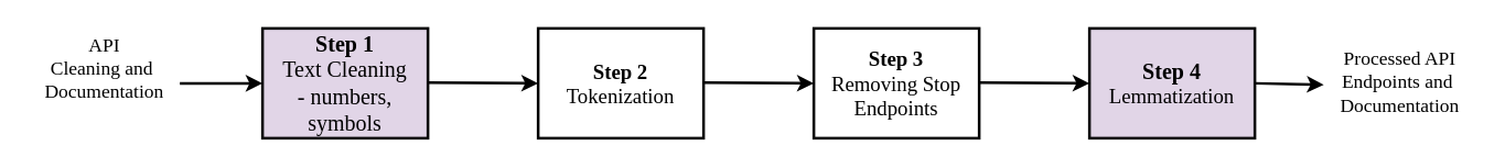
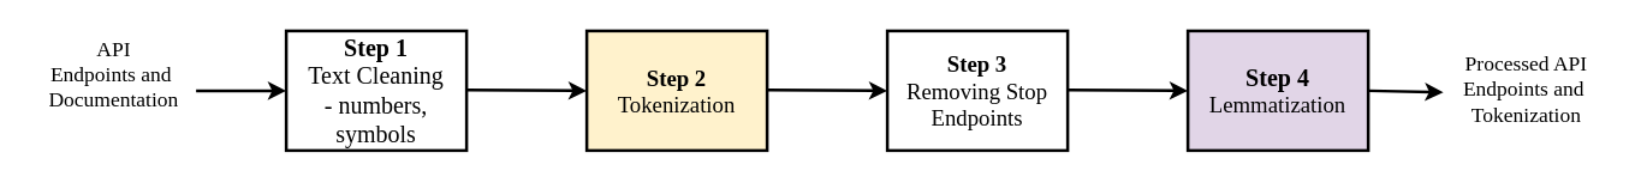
- <mxCell id="4" value="API&lt;div style=&quot;font-size: 14px;&quot;&gt;Cleaning and&amp;nbsp;&lt;/div&gt;&lt;div style=&quot;font-size: 14px;&quot;&gt;Documentation&lt;/div&gt;" style="text;html=1;align=center;verticalAlign=middle;resizable=0;points=[];autosize=1;strokeColor=none;fillColor=none;fontFamily=Times New Roman;fontSize=14;" parent="1" vertex="1"><mxGeometry x="20" y="20" width="110" height="60" as="geometry" /></mxCell>
+ <mxCell id="4" value="API&lt;div style=&quot;font-size: 14px;&quot;&gt;Endpoints and&amp;nbsp;&lt;/div&gt;&lt;div style=&quot;font-size: 14px;&quot;&gt;Documentation&lt;/div&gt;" style="text;html=1;align=center;verticalAlign=middle;resizable=0;points=[];autosize=1;strokeColor=none;fillColor=none;fontFamily=Times New Roman;fontSize=14;" parent="1" vertex="1"><mxGeometry x="20" y="20" width="110" height="60" as="geometry" /></mxCell>
- <mxCell id="3" value="&lt;font style=&quot;font-size: 16px;&quot;&gt;&lt;b style=&quot;&quot;&gt;Step 1&lt;/b&gt;&lt;/font&gt;&lt;div style=&quot;font-size: 16px;&quot;&gt;Text Cleaning&lt;/div&gt;&lt;div style=&quot;font-size: 16px;&quot;&gt;- numbers, symbols&lt;/div&gt;" style="rounded=0;whiteSpace=wrap;html=1;strokeWidth=2;container=0;fontStyle=0;fontFamily=Times New Roman;fontSize=15;fillColor=#e1d5e7;" parent="1" vertex="1"><mxGeometry x="190" y="20" width="120" height="80" as="geometry" /></mxCell>
+ <mxCell id="3" value="&lt;font style=&quot;font-size: 16px;&quot;&gt;&lt;b style=&quot;&quot;&gt;Step 1&lt;/b&gt;&lt;/font&gt;&lt;div style=&quot;font-size: 16px;&quot;&gt;Text Cleaning&lt;/div&gt;&lt;div style=&quot;font-size: 16px;&quot;&gt;- numbers, symbols&lt;/div&gt;" style="rounded=0;whiteSpace=wrap;html=1;strokeWidth=2;container=0;fontStyle=0;fontFamily=Times New Roman;fontSize=15;" parent="1" vertex="1"><mxGeometry x="190" y="20" width="120" height="80" as="geometry" /></mxCell>
- <mxCell id="2" value="&lt;span style=&quot;border-color: var(--border-color); font-size: 15px;&quot;&gt;&lt;b style=&quot;font-size: 15px;&quot;&gt;Step 2&lt;/b&gt;&lt;/span&gt;&lt;font style=&quot;font-size: 15px;&quot;&gt;&lt;span style=&quot;font-size: 15px;&quot;&gt;&lt;br style=&quot;font-size: 15px;&quot;&gt;&lt;/span&gt;&lt;/font&gt;&lt;div style=&quot;font-size: 15px;&quot;&gt;Tokenization&lt;/div&gt;" style="rounded=0;whiteSpace=wrap;html=1;strokeWidth=2;container=0;fontStyle=0;fontFamily=Times New Roman;fontSize=15;" parent="1" vertex="1"><mxGeometry x="390" y="20" width="120" height="80" as="geometry" /></mxCell>
+ <mxCell id="2" value="&lt;span style=&quot;border-color: var(--border-color); font-size: 15px;&quot;&gt;&lt;b style=&quot;font-size: 15px;&quot;&gt;Step 2&lt;/b&gt;&lt;/span&gt;&lt;font style=&quot;font-size: 15px;&quot;&gt;&lt;span style=&quot;font-size: 15px;&quot;&gt;&lt;br style=&quot;font-size: 15px;&quot;&gt;&lt;/span&gt;&lt;/font&gt;&lt;div style=&quot;font-size: 15px;&quot;&gt;Tokenization&lt;/div&gt;" style="rounded=0;whiteSpace=wrap;html=1;strokeWidth=2;container=0;fontStyle=0;fontFamily=Times New Roman;fontSize=15;fillColor=#fff2cc;" parent="1" vertex="1"><mxGeometry x="390" y="20" width="120" height="80" as="geometry" /></mxCell>
- <mxCell id="12" value="Processed API&lt;div style=&quot;font-size: 14px;&quot;&gt;Endpoints and&amp;nbsp;&lt;/div&gt;&lt;div style=&quot;font-size: 14px;&quot;&gt;Documentation&lt;/div&gt;" style="text;html=1;align=center;verticalAlign=middle;resizable=0;points=[];autosize=1;strokeColor=none;fillColor=none;fontFamily=Times New Roman;fontSize=14;" parent="1" vertex="1"><mxGeometry x="960" y="30" width="110" height="60" as="geometry" /></mxCell>
+ <mxCell id="12" value="Processed API&lt;div style=&quot;font-size: 14px;&quot;&gt;Endpoints and&amp;nbsp;&lt;/div&gt;&lt;div style=&quot;font-size: 14px;&quot;&gt;Tokenization&lt;/div&gt;" style="text;html=1;align=center;verticalAlign=middle;resizable=0;points=[];autosize=1;strokeColor=none;fillColor=none;fontFamily=Times New Roman;fontSize=14;" parent="1" vertex="1"><mxGeometry x="960" y="30" width="110" height="60" as="geometry" /></mxCell>
